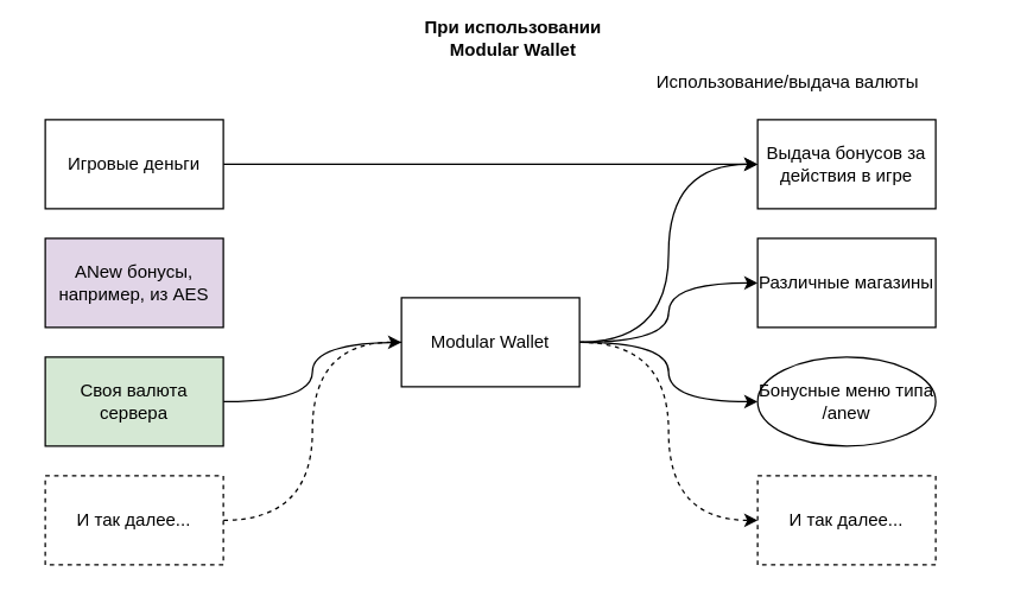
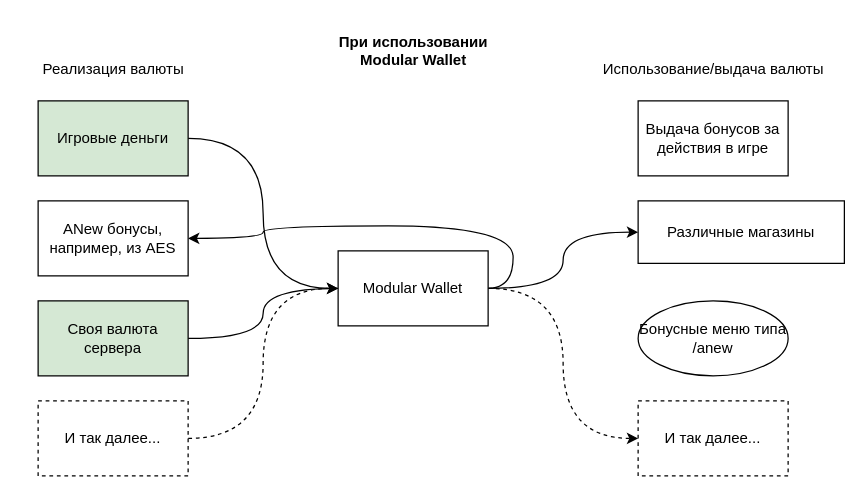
- <mxCell id="20" value="При использовании&lt;br&gt;Modular Wallet" style="text;html=1;align=center;verticalAlign=middle;resizable=0;points=[];autosize=1;strokeColor=none;fillColor=none;fontStyle=1" parent="1" vertex="1"><mxGeometry x="275" y="5" width="140" height="40" as="geometry" /></mxCell>
+ <mxCell id="20" value="При использовании&lt;br&gt;Modular Wallet" style="text;html=1;align=center;verticalAlign=middle;resizable=0;points=[];autosize=1;strokeColor=none;fillColor=none;fontStyle=1" parent="1" vertex="1"><mxGeometry x="260" y="20" width="140" height="40" as="geometry" /></mxCell>
+ <mxCell id="17" value="Реализация валюты" style="text;html=1;align=center;verticalAlign=middle;resizable=0;points=[];autosize=1;strokeColor=none;fillColor=none;" parent="1" vertex="1"><mxGeometry x="20" y="40" width="140" height="30" as="geometry" /></mxCell>
- <mxCell id="18" value="Использование/выдача валюты" style="text;html=1;align=center;verticalAlign=middle;resizable=0;points=[];autosize=1;strokeColor=none;fillColor=none;" parent="1" vertex="1"><mxGeometry x="430" y="40" width="200" height="30" as="geometry" /></mxCell>
+ <mxCell id="18" value="Использование/выдача валюты" style="text;html=1;align=center;verticalAlign=middle;resizable=0;points=[];autosize=1;strokeColor=none;fillColor=none;" parent="1" vertex="1"><mxGeometry x="470" y="40" width="200" height="30" as="geometry" /></mxCell>
- <mxCell id="8" value="Игровые деньги" style="rounded=0;whiteSpace=wrap;html=1;" parent="1" vertex="1"><mxGeometry x="30" y="80" width="120" height="60" as="geometry" /></mxCell>
+ <mxCell id="8" value="Игровые деньги" style="rounded=0;whiteSpace=wrap;html=1;fillColor=#d5e8d4;" parent="1" vertex="1"><mxGeometry x="30" y="80" width="120" height="60" as="geometry" /></mxCell>
- <mxCell id="7" style="edgeStyle=orthogonalEdgeStyle;rounded=0;orthogonalLoop=1;jettySize=auto;html=1;exitX=1;exitY=0.5;exitDx=0;exitDy=0;elbow=vertical;curved=1;" parent="1" source="8" target="16" edge="1"><mxGeometry relative="1" as="geometry" /></mxCell>
+ <mxCell id="7" style="edgeStyle=orthogonalEdgeStyle;rounded=0;orthogonalLoop=1;jettySize=auto;html=1;exitX=1;exitY=0.5;exitDx=0;exitDy=0;entryX=0;entryY=0.5;entryDx=0;entryDy=0;elbow=vertical;curved=1;" parent="1" source="8" target="6" edge="1"><mxGeometry relative="1" as="geometry" /></mxCell>
- <mxCell id="5" style="edgeStyle=orthogonalEdgeStyle;curved=1;rounded=0;orthogonalLoop=1;jettySize=auto;html=1;exitX=1;exitY=0.5;exitDx=0;exitDy=0;entryX=0;entryY=0.5;entryDx=0;entryDy=0;elbow=vertical;" parent="1" source="6" target="16" edge="1"><mxGeometry relative="1" as="geometry" /></mxCell>
- <mxCell id="9" value="ANew бонусы, например, из AES" style="rounded=0;whiteSpace=wrap;html=1;fillColor=#e1d5e7;" parent="1" vertex="1"><mxGeometry x="30" y="160" width="120" height="60" as="geometry" /></mxCell>
+ <mxCell id="9" value="ANew бонусы, например, из AES" style="rounded=0;whiteSpace=wrap;html=1;" parent="1" vertex="1"><mxGeometry x="30" y="160" width="120" height="60" as="geometry" /></mxCell>
- <mxCell id="13" value="Различные магазины" style="rounded=0;whiteSpace=wrap;html=1;" parent="1" vertex="1"><mxGeometry x="510" y="160" width="120" height="60" as="geometry" /></mxCell>
+ <mxCell id="13" value="Различные магазины" style="rounded=0;whiteSpace=wrap;html=1;" parent="1" vertex="1"><mxGeometry x="510" y="160" width="165" height="50" as="geometry" /></mxCell>
- <mxCell id="3" style="edgeStyle=orthogonalEdgeStyle;curved=1;rounded=0;orthogonalLoop=1;jettySize=auto;html=1;exitX=1;exitY=0.5;exitDx=0;exitDy=0;entryX=0;entryY=0.5;entryDx=0;entryDy=0;elbow=vertical;" parent="1" source="6" target="14" edge="1"><mxGeometry relative="1" as="geometry" /></mxCell>
+ <mxCell id="3" style="edgeStyle=orthogonalEdgeStyle;curved=1;rounded=0;orthogonalLoop=1;jettySize=auto;html=1;exitX=1;exitY=0.5;exitDx=0;exitDy=0;elbow=vertical;" parent="1" source="6" target="9" edge="1"><mxGeometry relative="1" as="geometry" /></mxCell>
